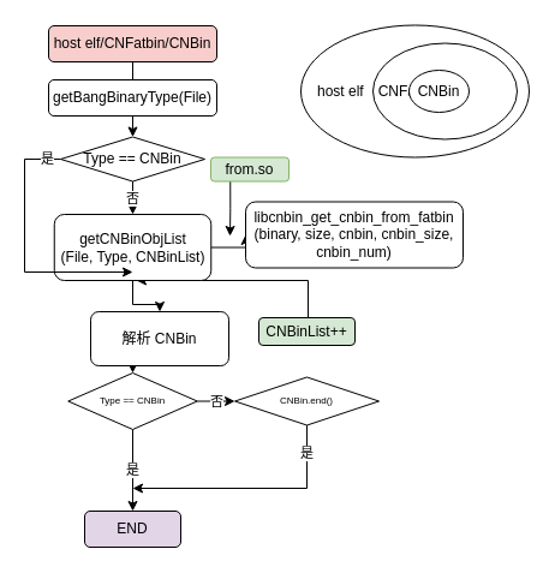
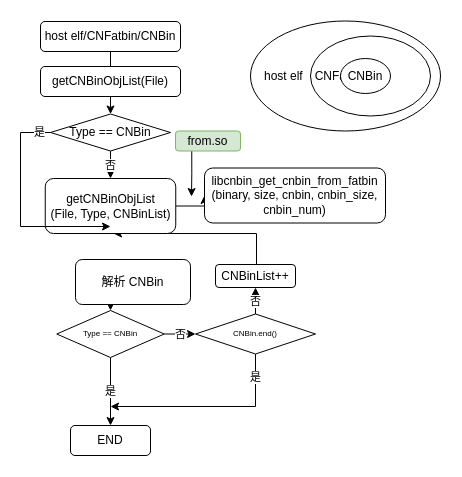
- <mxCell id="3" value="host elf/CNFatbin/CNBin" style="rounded=1;whiteSpace=wrap;html=1;fontSize=12;glass=0;strokeWidth=1;shadow=0;fillColor=#f8cecc;" parent="1" vertex="1"><mxGeometry x="40" y="21" width="140" height="30" as="geometry" /></mxCell>
+ <mxCell id="3" value="host elf/CNFatbin/CNBin" style="rounded=1;whiteSpace=wrap;html=1;fontSize=12;glass=0;strokeWidth=1;shadow=0;" parent="1" vertex="1"><mxGeometry x="40" y="21" width="140" height="30" as="geometry" /></mxCell>
- <mxCell id="22" value="getBangBinaryType(File)" style="rounded=1;whiteSpace=wrap;html=1;fontSize=12;glass=0;strokeWidth=1;shadow=0;" vertex="1" parent="1"><mxGeometry x="40" y="66" width="140" height="30" as="geometry" /></mxCell>
+ <mxCell id="22" value="getCNBinObjList(File)" style="rounded=1;whiteSpace=wrap;html=1;fontSize=12;glass=0;strokeWidth=1;shadow=0;" vertex="1" parent="1"><mxGeometry x="40" y="66" width="140" height="30" as="geometry" /></mxCell>
- <mxCell id="13" style="edgeStyle=orthogonalEdgeStyle;rounded=0;orthogonalLoop=1;jettySize=auto;html=1;exitX=0.5;exitY=1;exitDx=0;exitDy=0;" edge="1" parent="1" source="14" target="5"><mxGeometry relative="1" as="geometry" /></mxCell>
- <mxCell id="10" value="CNBinList++" style="rounded=1;whiteSpace=wrap;html=1;fontSize=12;glass=0;strokeWidth=1;shadow=0;fillColor=#d5e8d4;" parent="1" vertex="1"><mxGeometry x="215" y="264" width="80" height="23" as="geometry" /></mxCell>
+ <mxCell id="10" value="CNBinList++" style="rounded=1;whiteSpace=wrap;html=1;fontSize=12;glass=0;strokeWidth=1;shadow=0;" parent="1" vertex="1"><mxGeometry x="215" y="264" width="80" height="23" as="geometry" /></mxCell>
+ <mxCell id="26" value="否" style="edgeStyle=orthogonalEdgeStyle;rounded=0;orthogonalLoop=1;jettySize=auto;html=1;exitX=0.5;exitY=0;exitDx=0;exitDy=0;entryX=0.5;entryY=1;entryDx=0;entryDy=0;" edge="1" parent="1" source="28" target="10"><mxGeometry relative="1" as="geometry" /></mxCell>
- <mxCell id="11" value="END" style="rounded=1;whiteSpace=wrap;html=1;fontSize=12;glass=0;strokeWidth=1;shadow=0;fillColor=#e1d5e7;" parent="1" vertex="1"><mxGeometry x="70" y="425" width="80" height="30" as="geometry" /></mxCell>
+ <mxCell id="11" value="END" style="rounded=1;whiteSpace=wrap;html=1;fontSize=12;glass=0;strokeWidth=1;shadow=0;" parent="1" vertex="1"><mxGeometry x="70" y="425" width="80" height="30" as="geometry" /></mxCell>
